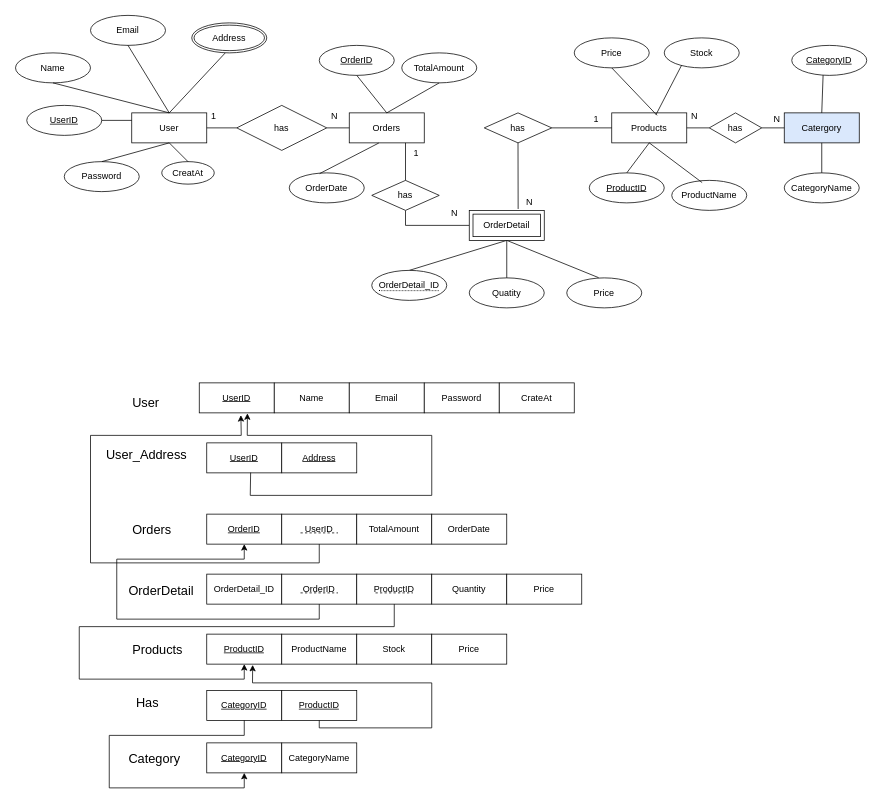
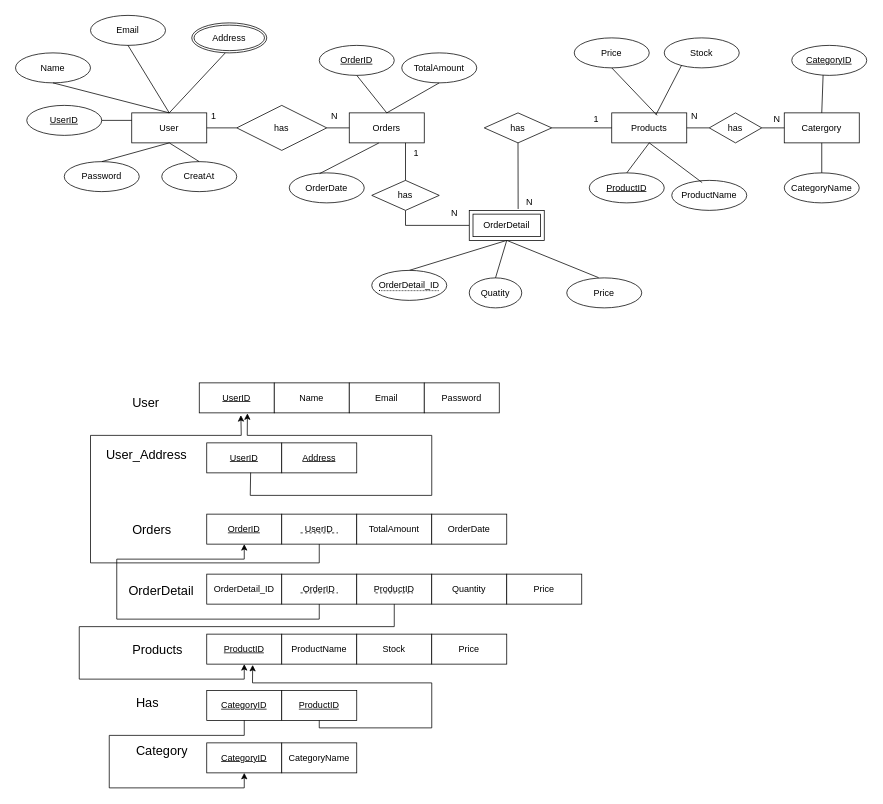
- <mxCell id="29" value="Catergory" style="whiteSpace=wrap;html=1;align=center;fillColor=#dae8fc;" parent="1" vertex="1"><mxGeometry x="1045" y="150" width="100" height="40" as="geometry" /></mxCell>
+ <mxCell id="29" value="Catergory" style="whiteSpace=wrap;html=1;align=center;" parent="1" vertex="1"><mxGeometry x="1045" y="150" width="100" height="40" as="geometry" /></mxCell>
- <mxCell id="7" value="CreatAt" style="ellipse;whiteSpace=wrap;html=1;align=center;" parent="1" vertex="1"><mxGeometry x="215" y="215" width="70" height="30" as="geometry" /></mxCell>
+ <mxCell id="7" value="CreatAt" style="ellipse;whiteSpace=wrap;html=1;align=center;" parent="1" vertex="1"><mxGeometry x="215" y="215" width="100" height="40" as="geometry" /></mxCell>
- <mxCell id="44" value="Quatity" style="ellipse;whiteSpace=wrap;html=1;align=center;" parent="1" vertex="1"><mxGeometry x="625" y="370" width="100" height="40" as="geometry" /></mxCell>
+ <mxCell id="44" value="Quatity" style="ellipse;whiteSpace=wrap;html=1;align=center;" parent="1" vertex="1"><mxGeometry x="625" y="370" width="70" height="40" as="geometry" /></mxCell>
- <mxCell id="66" value="CrateAt" style="whiteSpace=wrap;html=1;align=center;gradientColor=none;" parent="61" vertex="1"><mxGeometry x="400" width="100" height="40" as="geometry" /></mxCell>
- <mxCell id="101" value="&lt;font style=&quot;font-size: 17px;&quot;&gt;Category&lt;/font&gt;" style="text;strokeColor=none;fillColor=none;spacingLeft=4;spacingRight=4;overflow=hidden;rotatable=0;points=[[0,0.5],[1,0.5]];portConstraint=eastwest;fontSize=12;whiteSpace=wrap;html=1;" parent="1" vertex="1"><mxGeometry x="165" y="995" width="80" height="30" as="geometry" /></mxCell>
+ <mxCell id="101" value="&lt;font style=&quot;font-size: 17px;&quot;&gt;Category&lt;/font&gt;" style="text;strokeColor=none;fillColor=none;spacingLeft=4;spacingRight=4;overflow=hidden;rotatable=0;points=[[0,0.5],[1,0.5]];portConstraint=eastwest;fontSize=12;whiteSpace=wrap;html=1;" parent="1" vertex="1"><mxGeometry x="175" y="985" width="80" height="30" as="geometry" /></mxCell>
